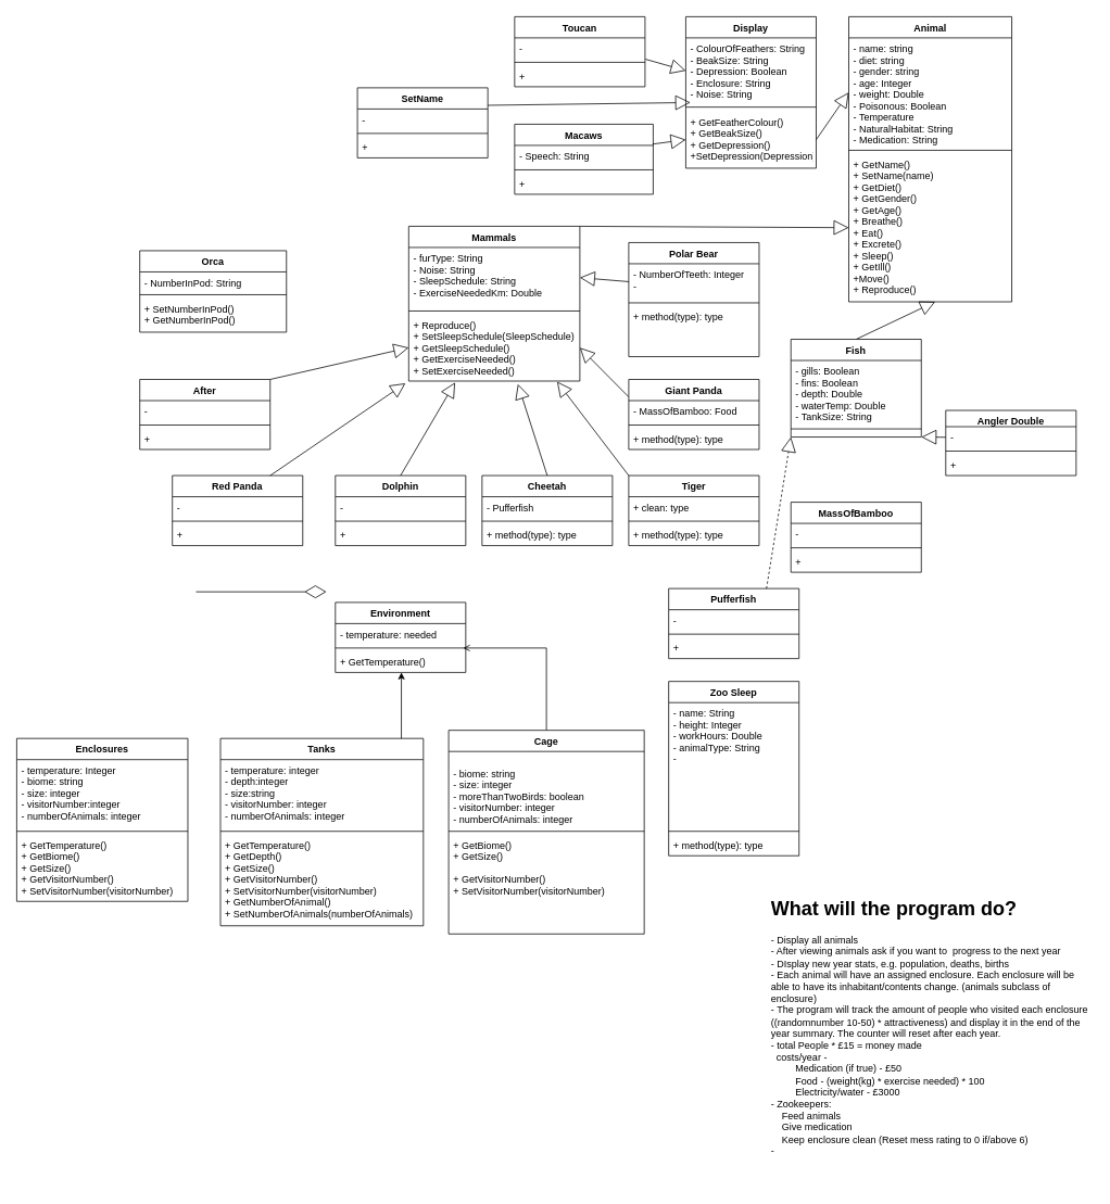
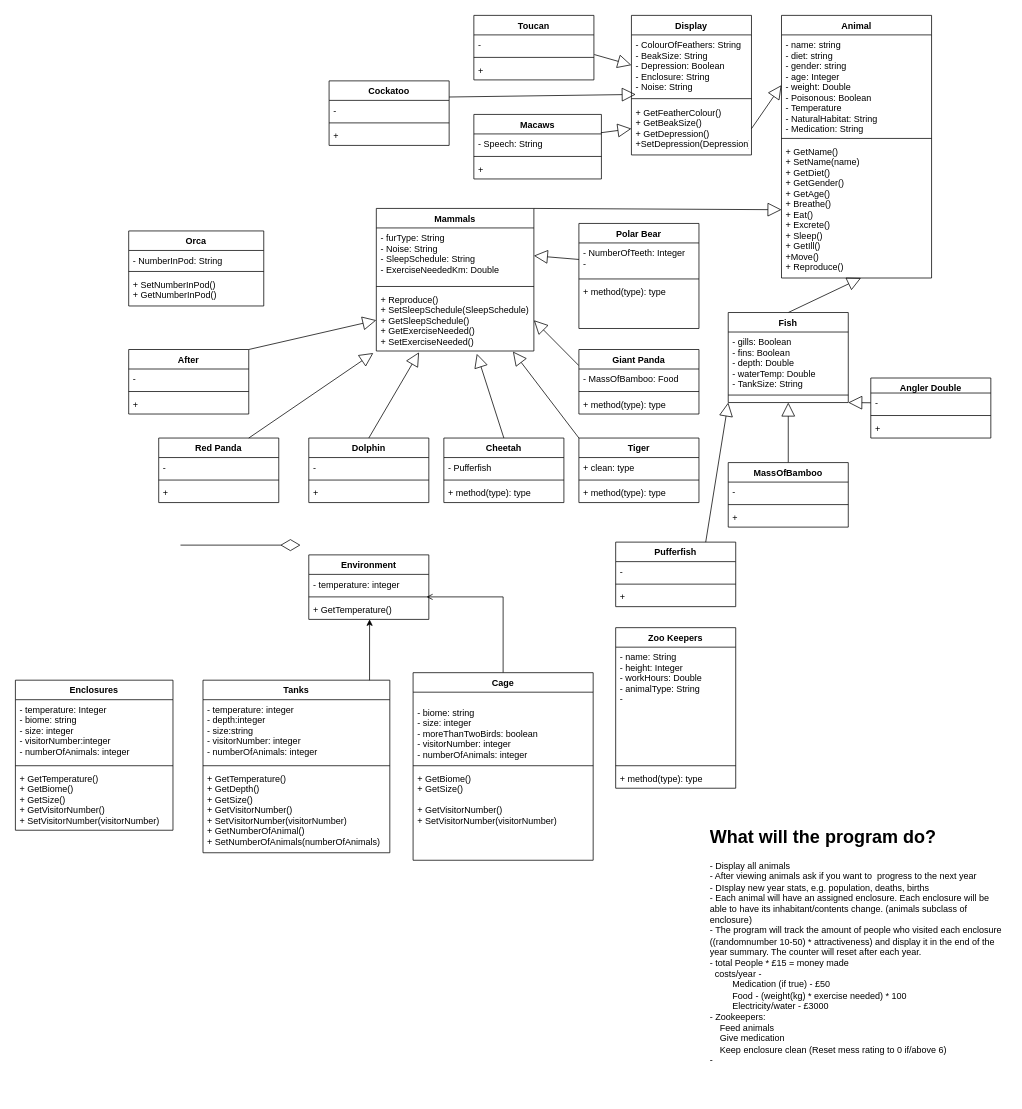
- <mxCell id="74" value="SetName" style="swimlane;fontStyle=1;align=center;verticalAlign=top;childLayout=stackLayout;horizontal=1;startSize=26;horizontalStack=0;resizeParent=1;resizeParentMax=0;resizeLast=0;collapsible=1;marginBottom=0;" parent="1" vertex="1"><mxGeometry x="438.06" y="107.29" width="160" height="86" as="geometry" /></mxCell>
+ <mxCell id="74" value="Cockatoo" style="swimlane;fontStyle=1;align=center;verticalAlign=top;childLayout=stackLayout;horizontal=1;startSize=26;horizontalStack=0;resizeParent=1;resizeParentMax=0;resizeLast=0;collapsible=1;marginBottom=0;" parent="1" vertex="1"><mxGeometry x="438.06" y="107.29" width="160" height="86" as="geometry" /></mxCell>
+ <mxCell id="59" value="" style="endArrow=block;endSize=16;endFill=0;html=1;exitX=0.5;exitY=0;exitDx=0;exitDy=0;entryX=0.5;entryY=1;entryDx=0;entryDy=0;" parent="1" source="60" target="17" edge="1"><mxGeometry x="0.125" y="-60" width="160" relative="1" as="geometry"><mxPoint x="941" y="602" as="sourcePoint" /><mxPoint x="991" y="502" as="targetPoint" /><mxPoint as="offset" /></mxGeometry></mxCell>
- <mxCell id="72" value="" style="endArrow=block;endSize=16;endFill=0;html=1;entryX=0;entryY=1;entryDx=0;entryDy=0;exitX=0.75;exitY=0;exitDx=0;exitDy=0;dashed=1;" parent="1" source="68" target="17" edge="1"><mxGeometry x="0.125" y="-60" width="160" relative="1" as="geometry"><mxPoint x="1001" y="617" as="sourcePoint" /><mxPoint x="1111" y="537" as="targetPoint" /><mxPoint as="offset" /></mxGeometry></mxCell>
+ <mxCell id="72" value="" style="endArrow=block;endSize=16;endFill=0;html=1;entryX=0;entryY=1;entryDx=0;entryDy=0;exitX=0.75;exitY=0;exitDx=0;exitDy=0;" parent="1" source="68" target="17" edge="1"><mxGeometry x="0.125" y="-60" width="160" relative="1" as="geometry"><mxPoint x="1001" y="617" as="sourcePoint" /><mxPoint x="1111" y="537" as="targetPoint" /><mxPoint as="offset" /></mxGeometry></mxCell>
- <mxCell id="110" value="- temperature: needed" style="text;strokeColor=none;fillColor=none;align=left;verticalAlign=top;spacingLeft=4;spacingRight=4;overflow=hidden;rotatable=0;points=[[0,0.5],[1,0.5]];portConstraint=eastwest;" vertex="1" parent="109"><mxGeometry y="26" width="160" height="26" as="geometry" /></mxCell>
+ <mxCell id="110" value="- temperature: integer" style="text;strokeColor=none;fillColor=none;align=left;verticalAlign=top;spacingLeft=4;spacingRight=4;overflow=hidden;rotatable=0;points=[[0,0.5],[1,0.5]];portConstraint=eastwest;" vertex="1" parent="109"><mxGeometry y="26" width="160" height="26" as="geometry" /></mxCell>
- <mxCell id="89" value="Zoo Sleep" style="swimlane;fontStyle=1;align=center;verticalAlign=top;childLayout=stackLayout;horizontal=1;startSize=26;horizontalStack=0;resizeParent=1;resizeParentMax=0;resizeLast=0;collapsible=1;marginBottom=0;" parent="1" vertex="1"><mxGeometry x="820" y="836" width="160" height="214" as="geometry" /></mxCell>
+ <mxCell id="89" value="Zoo Keepers" style="swimlane;fontStyle=1;align=center;verticalAlign=top;childLayout=stackLayout;horizontal=1;startSize=26;horizontalStack=0;resizeParent=1;resizeParentMax=0;resizeLast=0;collapsible=1;marginBottom=0;" parent="1" vertex="1"><mxGeometry x="820" y="836" width="160" height="214" as="geometry" /></mxCell>
